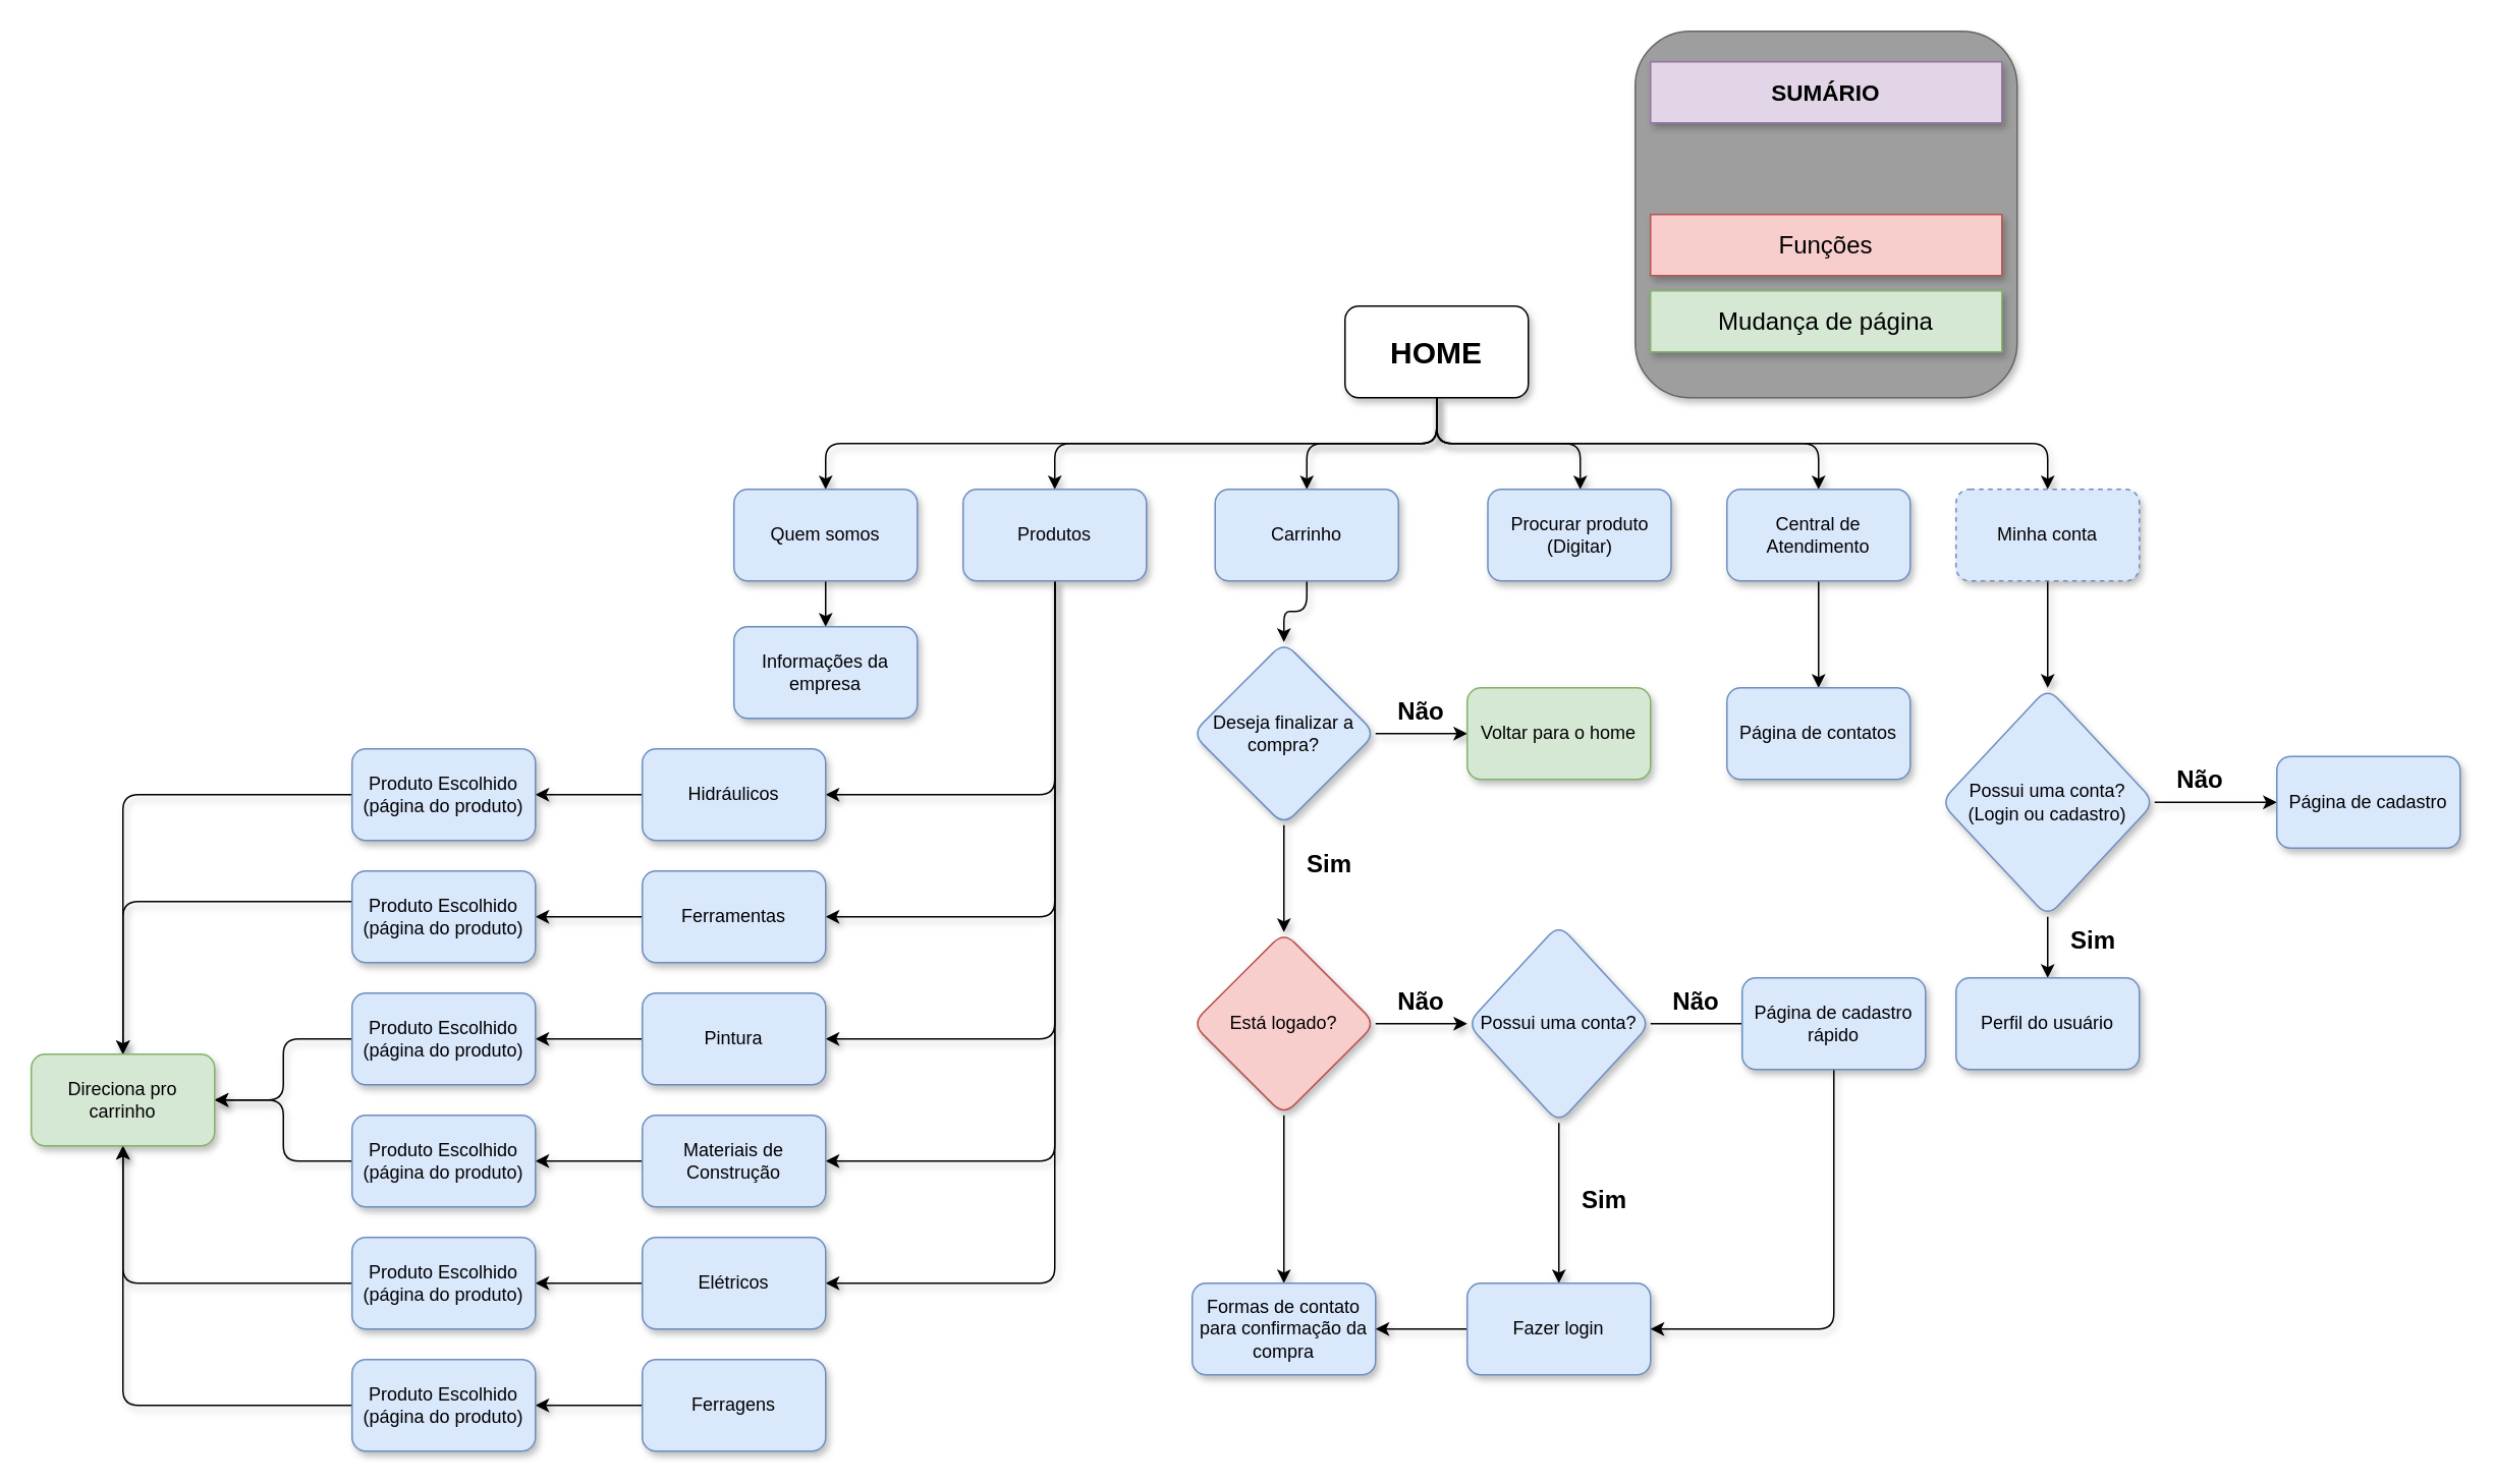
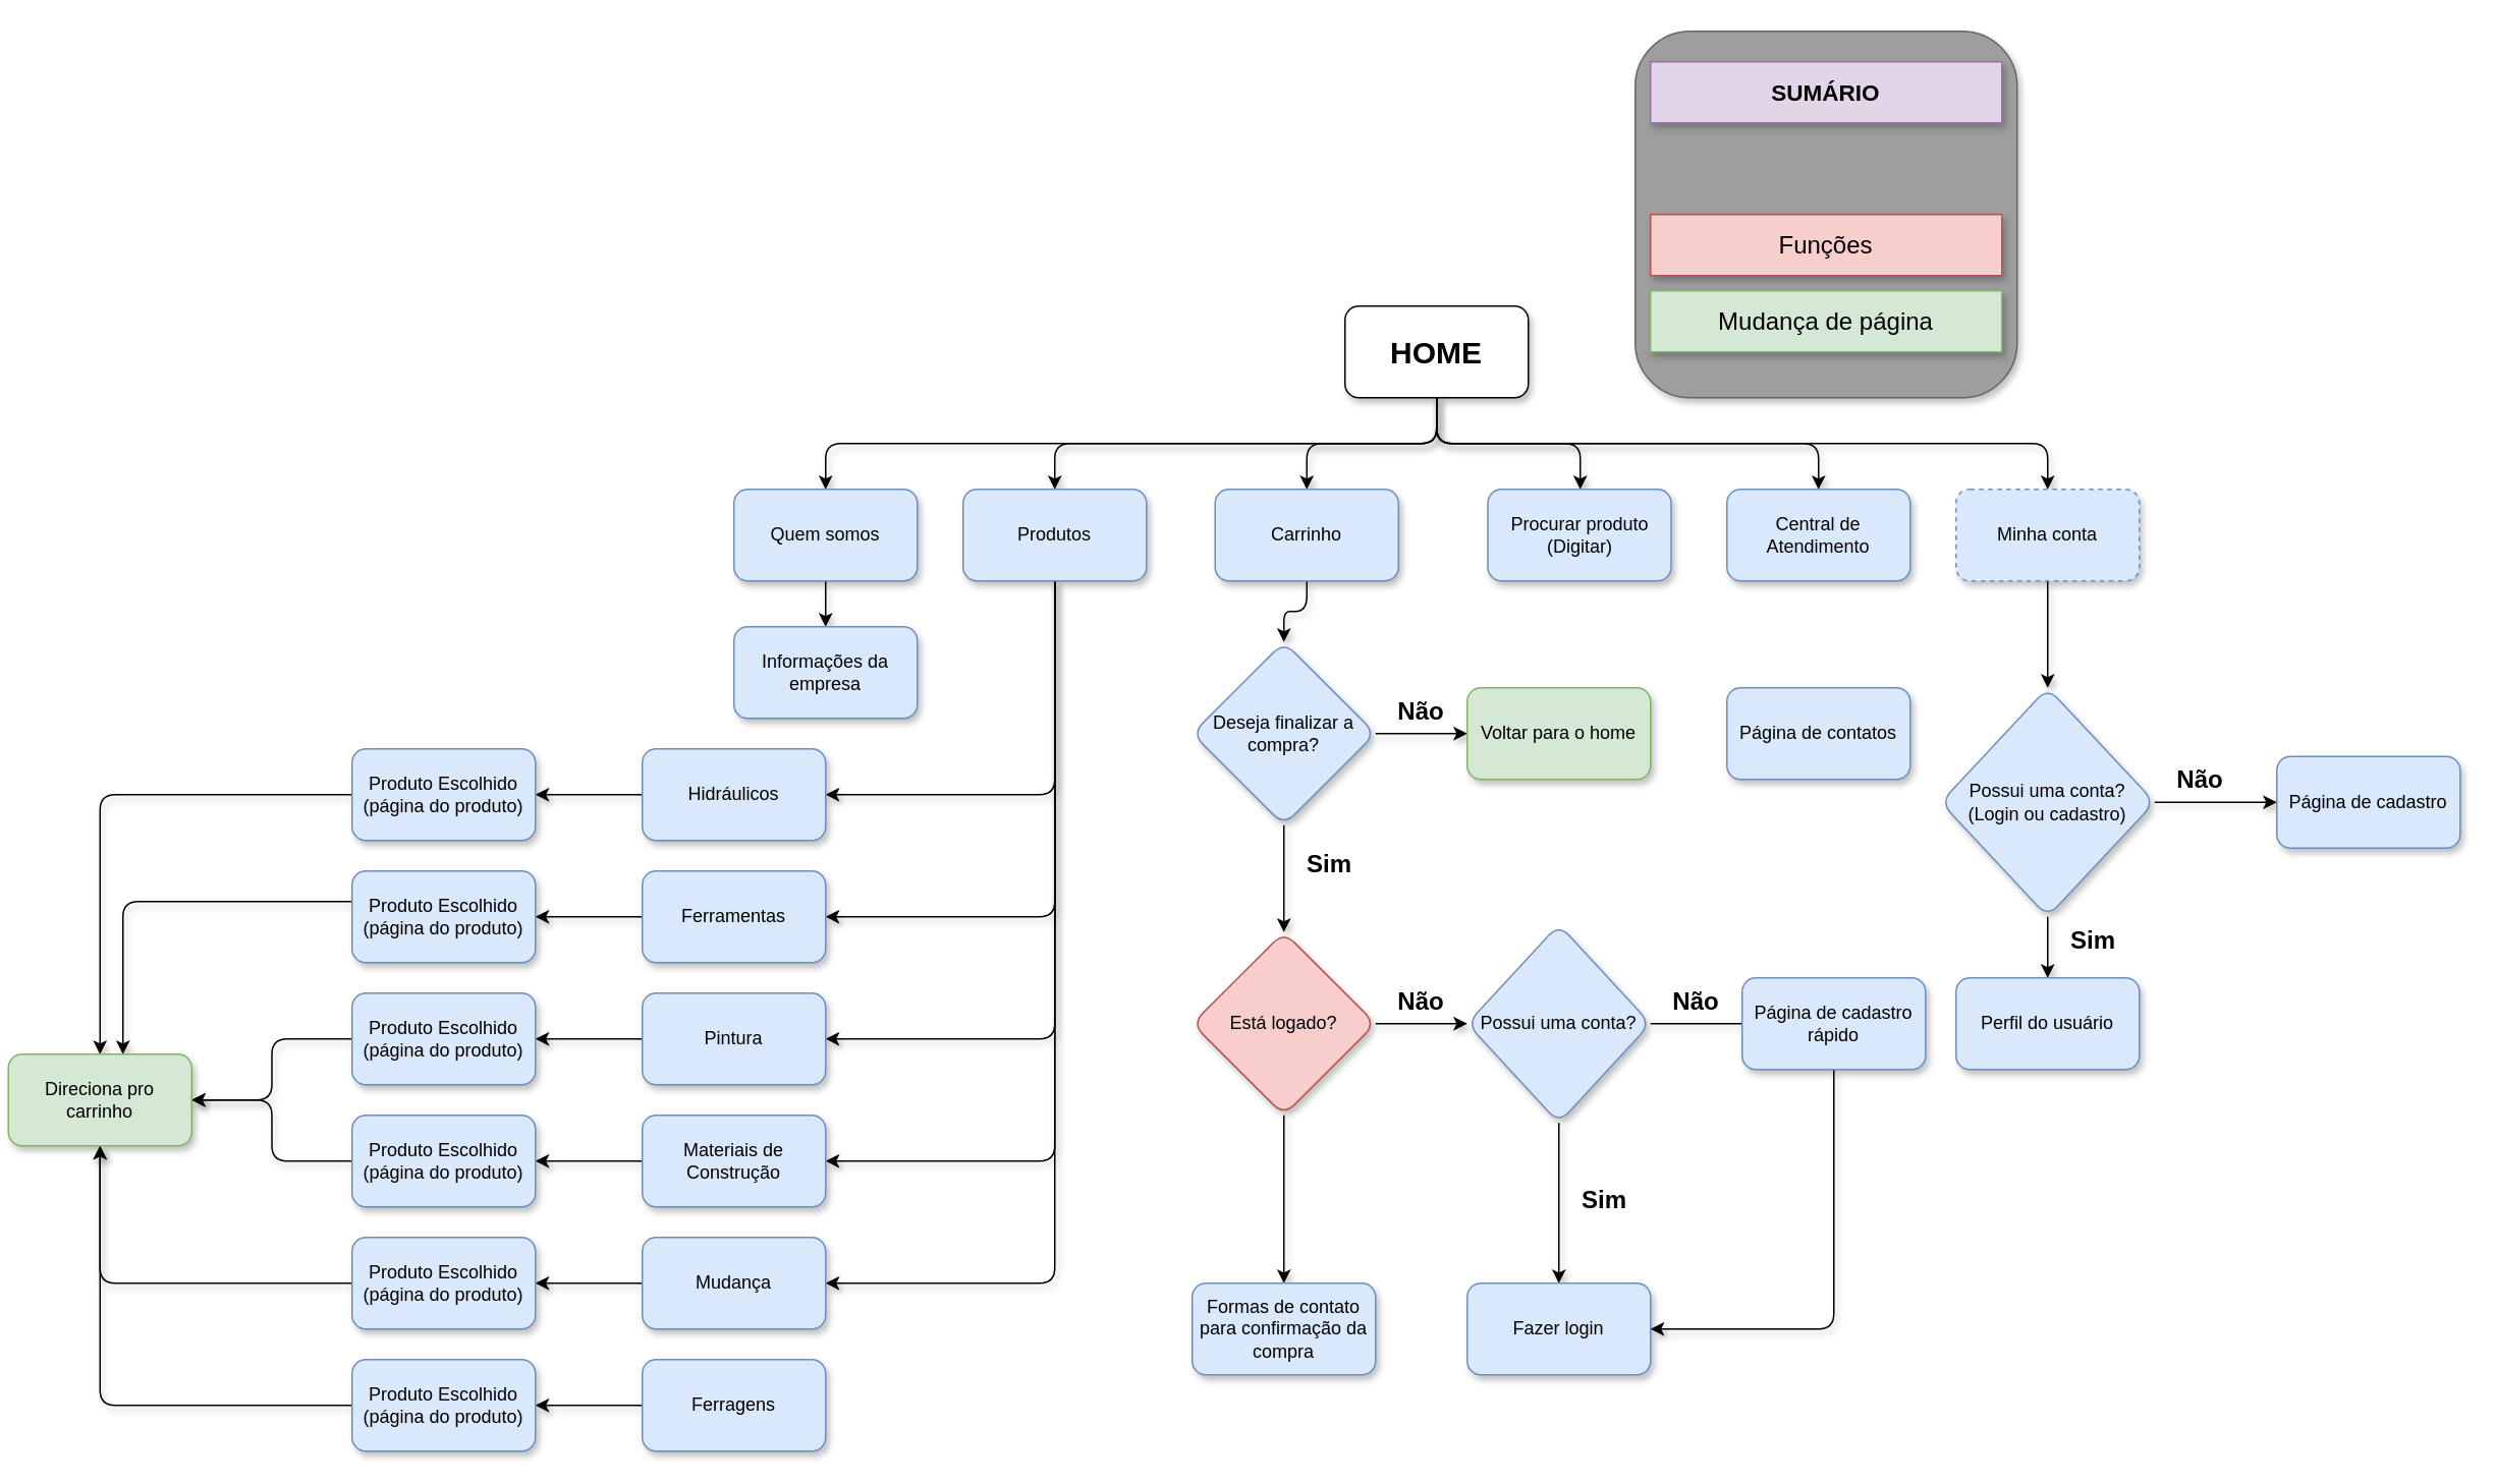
- <mxCell id="21" value="" style="edgeStyle=orthogonalEdgeStyle;rounded=1;orthogonalLoop=1;jettySize=auto;html=1;fontSize=12;endArrow=classic;endFill=1;shadow=1;" edge="1" parent="1" source="22" target="77"><mxGeometry relative="1" as="geometry" /></mxCell>
- <mxCell id="49" value="Direciona pro carrinho" style="rounded=1;whiteSpace=wrap;html=1;fillColor=#d5e8d4;strokeColor=#82b366;shadow=1;" vertex="1" parent="1"><mxGeometry x="20" y="690" width="120" height="60" as="geometry" /></mxCell>
+ <mxCell id="49" value="Direciona pro carrinho" style="rounded=1;whiteSpace=wrap;html=1;fillColor=#d5e8d4;strokeColor=#82b366;shadow=1;" vertex="1" parent="1"><mxGeometry x="5" y="690" width="120" height="60" as="geometry" /></mxCell>
- <mxCell id="36" value="Elétricos" style="rounded=1;whiteSpace=wrap;html=1;fillColor=#dae8fc;strokeColor=#6c8ebf;shadow=1;" vertex="1" parent="1"><mxGeometry x="420" y="810" width="120" height="60" as="geometry" /></mxCell>
+ <mxCell id="36" value="Mudança" style="rounded=1;whiteSpace=wrap;html=1;fillColor=#dae8fc;strokeColor=#6c8ebf;shadow=1;" vertex="1" parent="1"><mxGeometry x="420" y="810" width="120" height="60" as="geometry" /></mxCell>
- <mxCell id="71" style="edgeStyle=orthogonalEdgeStyle;rounded=1;orthogonalLoop=1;jettySize=auto;html=1;fontSize=12;endArrow=classic;endFill=1;shadow=1;" edge="1" parent="1" source="72" target="60"><mxGeometry relative="1" as="geometry" /></mxCell>
